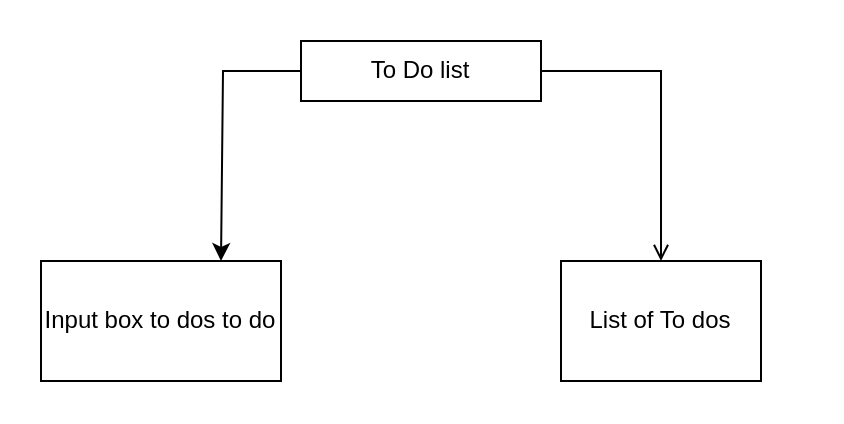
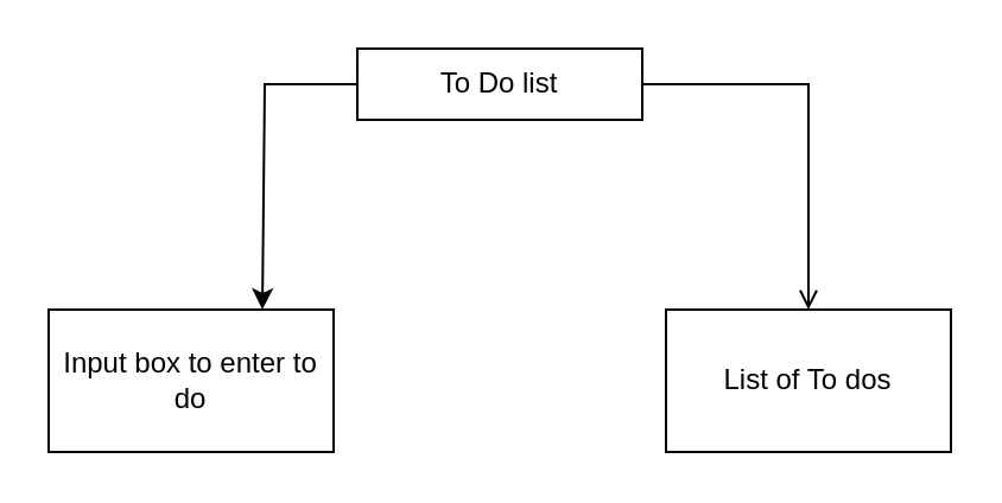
- <mxCell id="5" value="Input box to dos to do" style="rounded=0;whiteSpace=wrap;html=1;" vertex="1" parent="1"><mxGeometry x="20" y="130" width="120" height="60" as="geometry" /></mxCell>
+ <mxCell id="5" value="Input box to enter to do" style="rounded=0;whiteSpace=wrap;html=1;" vertex="1" parent="1"><mxGeometry x="20" y="130" width="120" height="60" as="geometry" /></mxCell>
- <mxCell id="6" value="List of To dos" style="rounded=0;whiteSpace=wrap;html=1;" vertex="1" parent="1"><mxGeometry x="280" y="130" width="100" height="60" as="geometry" /></mxCell>
+ <mxCell id="6" value="List of To dos" style="rounded=0;whiteSpace=wrap;html=1;" vertex="1" parent="1"><mxGeometry x="280" y="130" width="120" height="60" as="geometry" /></mxCell>
